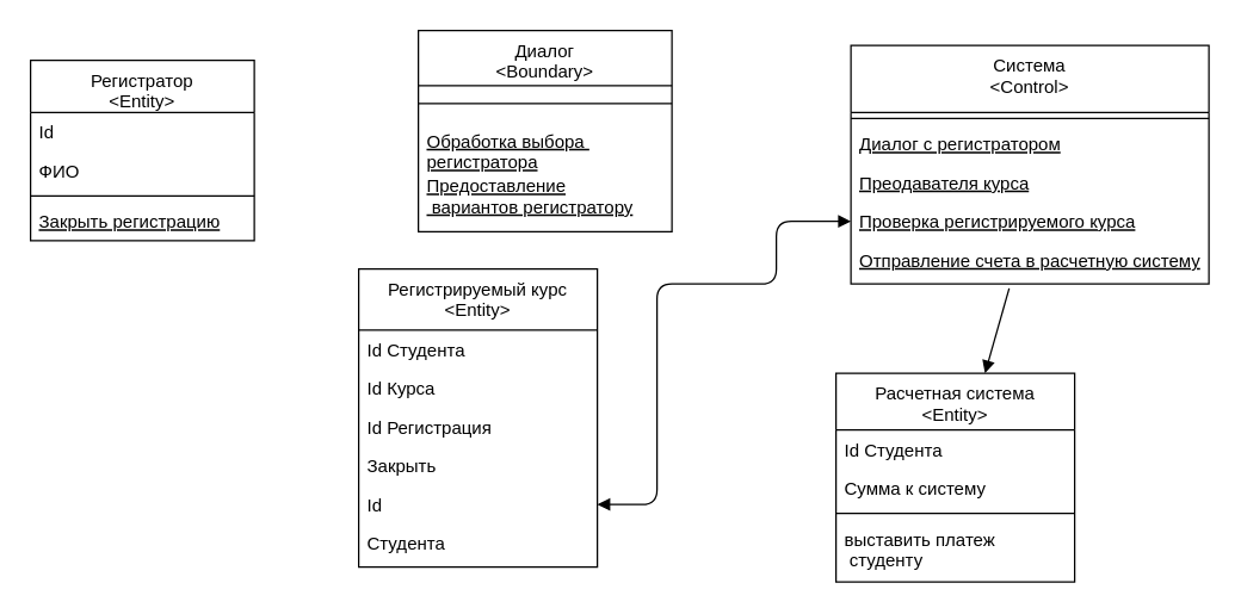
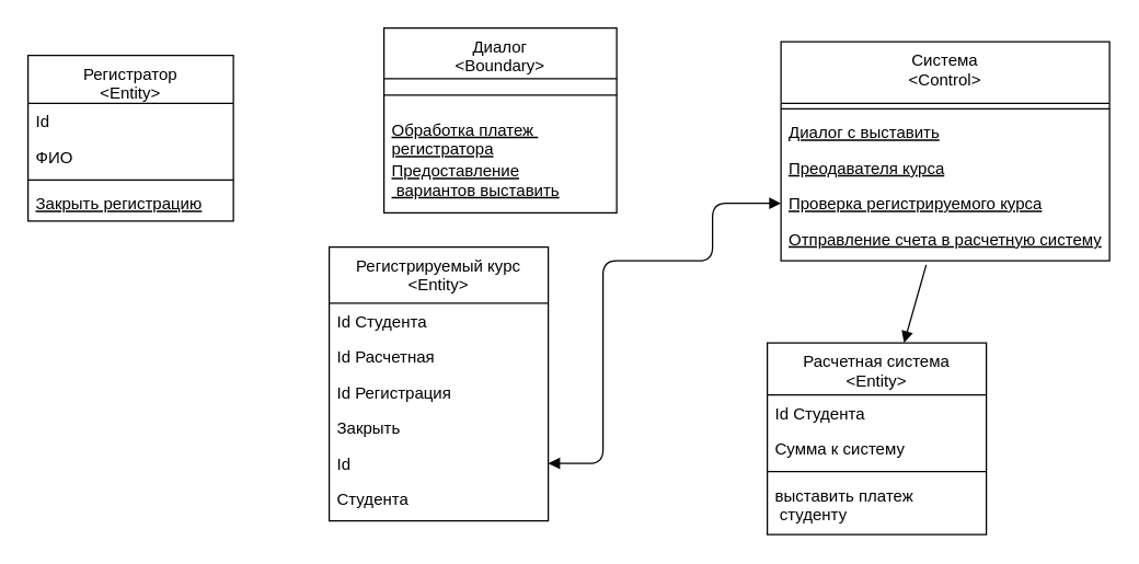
- <mxCell id="15" value="Обработка выбора &#10;регистратора" style="text;align=left;verticalAlign=top;spacingLeft=4;spacingRight=4;overflow=hidden;rotatable=0;points=[[0,0.5],[1,0.5]];portConstraint=eastwest;fontStyle=4" parent="13" vertex="1"><mxGeometry y="61" width="170" height="30" as="geometry" /></mxCell>
+ <mxCell id="15" value="Обработка платеж &#10;регистратора" style="text;align=left;verticalAlign=top;spacingLeft=4;spacingRight=4;overflow=hidden;rotatable=0;points=[[0,0.5],[1,0.5]];portConstraint=eastwest;fontStyle=4" parent="13" vertex="1"><mxGeometry y="61" width="170" height="30" as="geometry" /></mxCell>
- <mxCell id="9" value="Диалог с регистратором" style="text;align=left;verticalAlign=top;spacingLeft=4;spacingRight=4;overflow=hidden;rotatable=0;points=[[0,0.5],[1,0.5]];portConstraint=eastwest;fontStyle=4" parent="7" vertex="1"><mxGeometry y="53" width="240" height="26" as="geometry" /></mxCell>
+ <mxCell id="9" value="Диалог с выставить" style="text;align=left;verticalAlign=top;spacingLeft=4;spacingRight=4;overflow=hidden;rotatable=0;points=[[0,0.5],[1,0.5]];portConstraint=eastwest;fontStyle=4" parent="7" vertex="1"><mxGeometry y="53" width="240" height="26" as="geometry" /></mxCell>
- <mxCell id="16" value="Предоставление&#10; вариантов регистратору" style="text;align=left;verticalAlign=top;spacingLeft=4;spacingRight=4;overflow=hidden;rotatable=0;points=[[0,0.5],[1,0.5]];portConstraint=eastwest;fontStyle=4" parent="13" vertex="1"><mxGeometry y="91" width="170" height="36" as="geometry" /></mxCell>
+ <mxCell id="16" value="Предоставление&#10; вариантов выставить" style="text;align=left;verticalAlign=top;spacingLeft=4;spacingRight=4;overflow=hidden;rotatable=0;points=[[0,0.5],[1,0.5]];portConstraint=eastwest;fontStyle=4" parent="13" vertex="1"><mxGeometry y="91" width="170" height="36" as="geometry" /></mxCell>
- <mxCell id="20" value="Id Курса" style="text;align=left;verticalAlign=top;spacingLeft=4;spacingRight=4;overflow=hidden;rotatable=0;points=[[0,0.5],[1,0.5]];portConstraint=eastwest;rounded=0;shadow=0;html=0;" parent="18" vertex="1"><mxGeometry y="67" width="160" height="26" as="geometry" /></mxCell>
+ <mxCell id="20" value="Id Расчетная" style="text;align=left;verticalAlign=top;spacingLeft=4;spacingRight=4;overflow=hidden;rotatable=0;points=[[0,0.5],[1,0.5]];portConstraint=eastwest;rounded=0;shadow=0;html=0;" parent="18" vertex="1"><mxGeometry y="67" width="160" height="26" as="geometry" /></mxCell>
